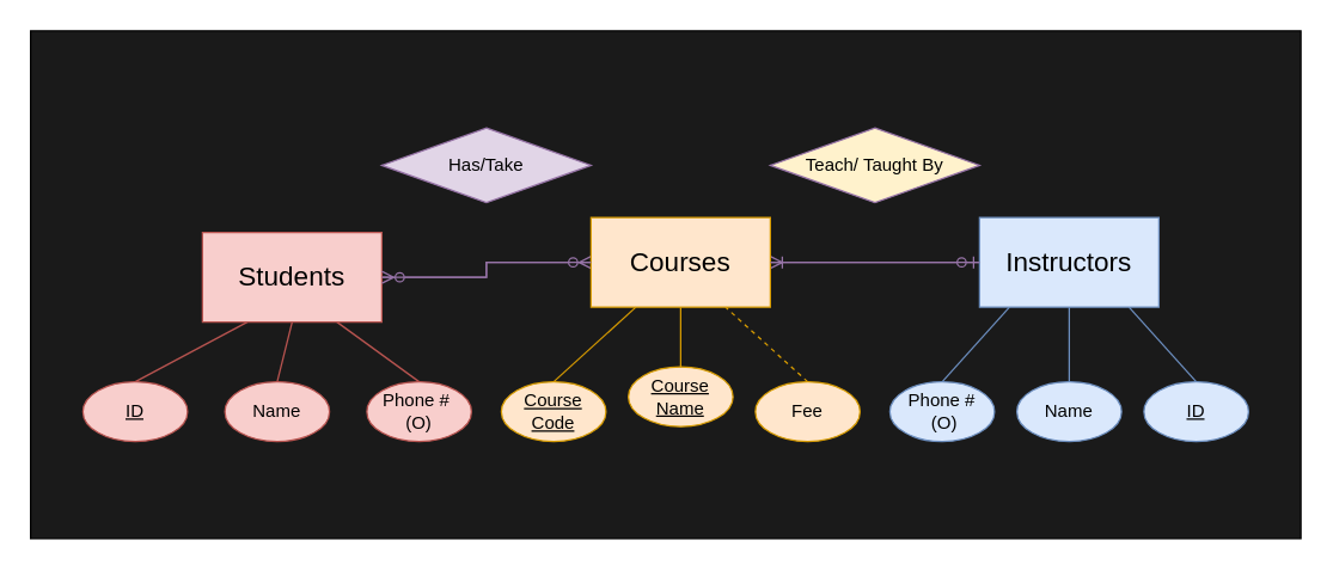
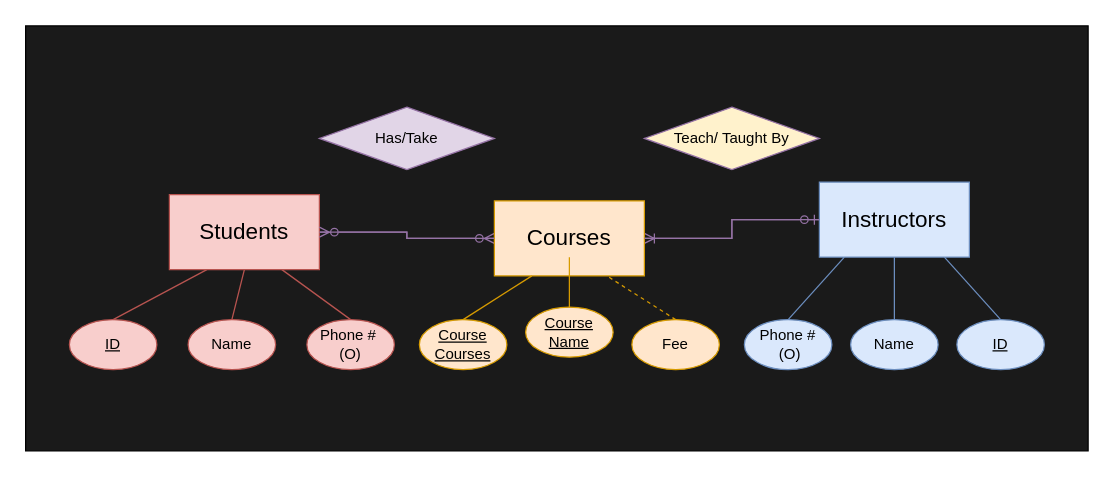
- <mxCell id="22" value="&lt;font style=&quot;font-size: 18px;&quot;&gt;Courses&lt;/font&gt;" style="rounded=0;whiteSpace=wrap;html=1;fillColor=#ffe6cc;strokeColor=#d79b00;" parent="21" vertex="1"><mxGeometry x="60" width="120" height="60" as="geometry" /></mxCell>
+ <mxCell id="22" value="&lt;font style=&quot;font-size: 18px;&quot;&gt;Courses&lt;/font&gt;" style="rounded=0;whiteSpace=wrap;html=1;fillColor=#ffe6cc;strokeColor=#d79b00;" parent="21" vertex="1"><mxGeometry x="60" y="15" width="120" height="60" as="geometry" /></mxCell>
- <mxCell id="23" value="&lt;u&gt;Course Code&lt;/u&gt;" style="ellipse;whiteSpace=wrap;html=1;fillColor=#ffe6cc;strokeColor=#d79b00;" parent="21" vertex="1"><mxGeometry y="110" width="70" height="40" as="geometry" /></mxCell>
+ <mxCell id="23" value="&lt;u&gt;Course Courses&lt;/u&gt;" style="ellipse;whiteSpace=wrap;html=1;fillColor=#ffe6cc;strokeColor=#d79b00;" parent="21" vertex="1"><mxGeometry y="110" width="70" height="40" as="geometry" /></mxCell>
